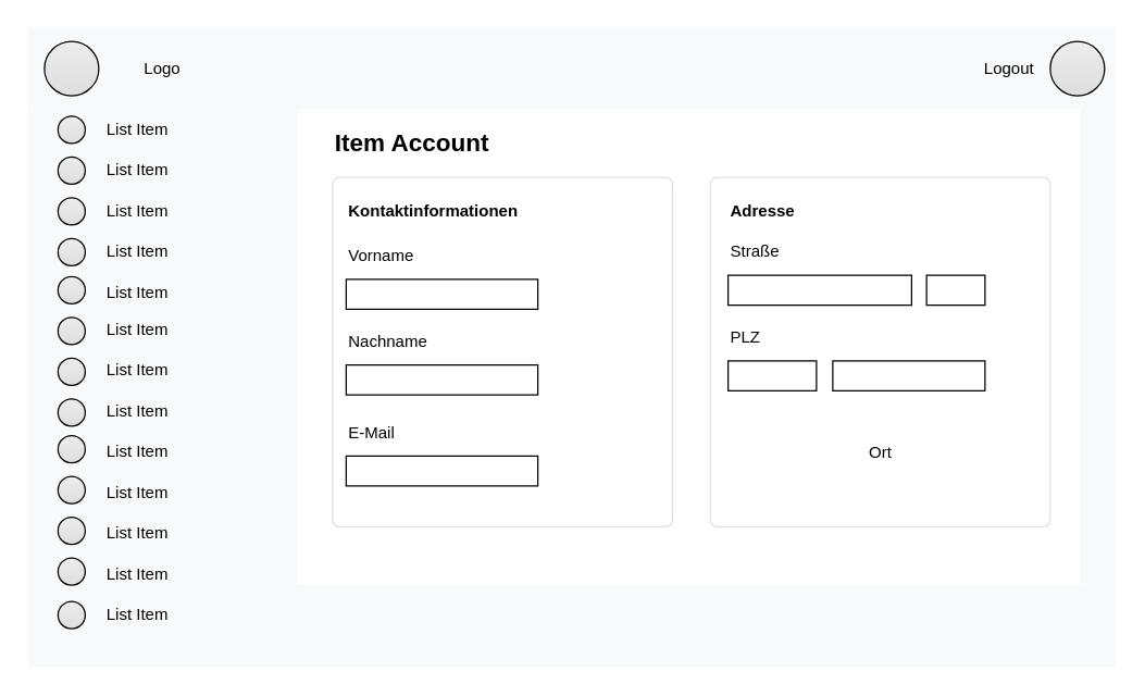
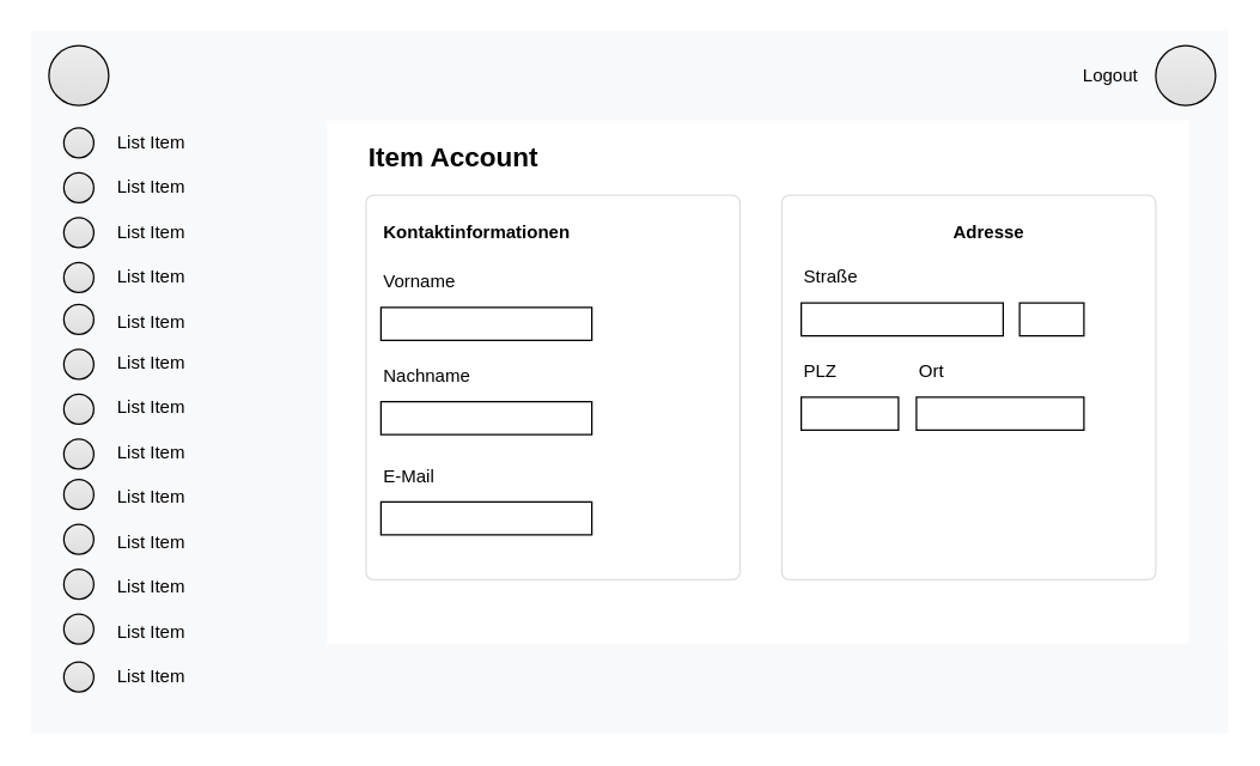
- <mxCell id="27" value="Logo" style="text;html=1;align=center;verticalAlign=middle;whiteSpace=wrap;rounded=0;" vertex="1" parent="1"><mxGeometry x="89" y="35" width="60" height="30" as="geometry" /></mxCell>
- <mxCell id="16" value="&lt;b&gt;Adresse&lt;/b&gt;" style="text;html=1;align=left;verticalAlign=middle;whiteSpace=wrap;rounded=0;" vertex="1" parent="1"><mxGeometry x="535" y="140" width="60" height="30" as="geometry" /></mxCell>
+ <mxCell id="16" value="&lt;b&gt;Adresse&lt;/b&gt;" style="text;html=1;align=left;verticalAlign=middle;whiteSpace=wrap;rounded=0;" vertex="1" parent="1"><mxGeometry x="635" y="140" width="60" height="30" as="geometry" /></mxCell>
- <mxCell id="23" value="Ort" style="text;html=1;align=left;verticalAlign=middle;whiteSpace=wrap;rounded=0;" vertex="1" parent="1"><mxGeometry x="637" y="318" width="60" height="30" as="geometry" /></mxCell>
+ <mxCell id="23" value="Ort" style="text;html=1;align=left;verticalAlign=middle;whiteSpace=wrap;rounded=0;" vertex="1" parent="1"><mxGeometry x="612" y="233" width="60" height="30" as="geometry" /></mxCell>
